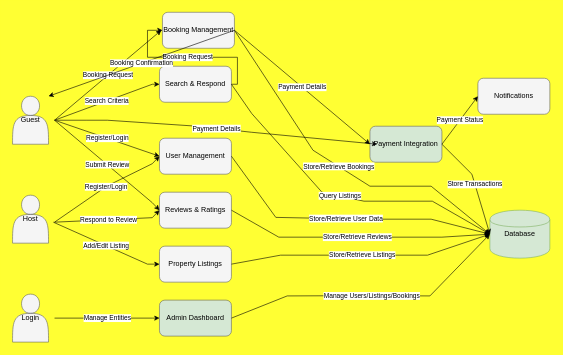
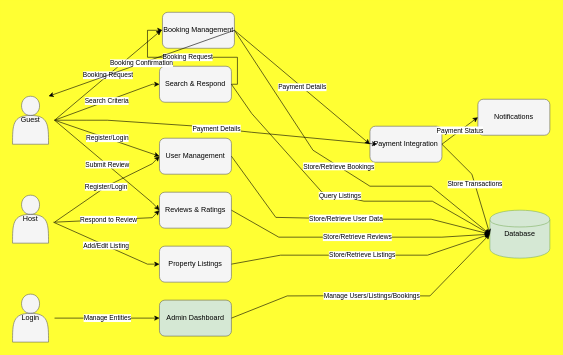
- <mxCell id="12" value="Notifications" style="rounded=1;whiteSpace=wrap;html=1;fillColor=#f5f5f5;strokeColor=#666666;" vertex="1" parent="1"><mxGeometry x="796" y="130" width="120" height="60" as="geometry" /></mxCell>
+ <mxCell id="12" value="Notifications" style="rounded=1;whiteSpace=wrap;html=1;fillColor=#f5f5f5;strokeColor=#666666;" vertex="1" parent="1"><mxGeometry x="796" y="165" width="120" height="60" as="geometry" /></mxCell>
- <mxCell id="10" value="Payment Integration" style="rounded=1;whiteSpace=wrap;html=1;fillColor=#d5e8d4;strokeColor=#666666;" vertex="1" parent="1"><mxGeometry x="616" y="210" width="120" height="60" as="geometry" /></mxCell>
+ <mxCell id="10" value="Payment Integration" style="rounded=1;whiteSpace=wrap;html=1;fillColor=#f5f5f5;strokeColor=#666666;" vertex="1" parent="1"><mxGeometry x="616" y="210" width="120" height="60" as="geometry" /></mxCell>
